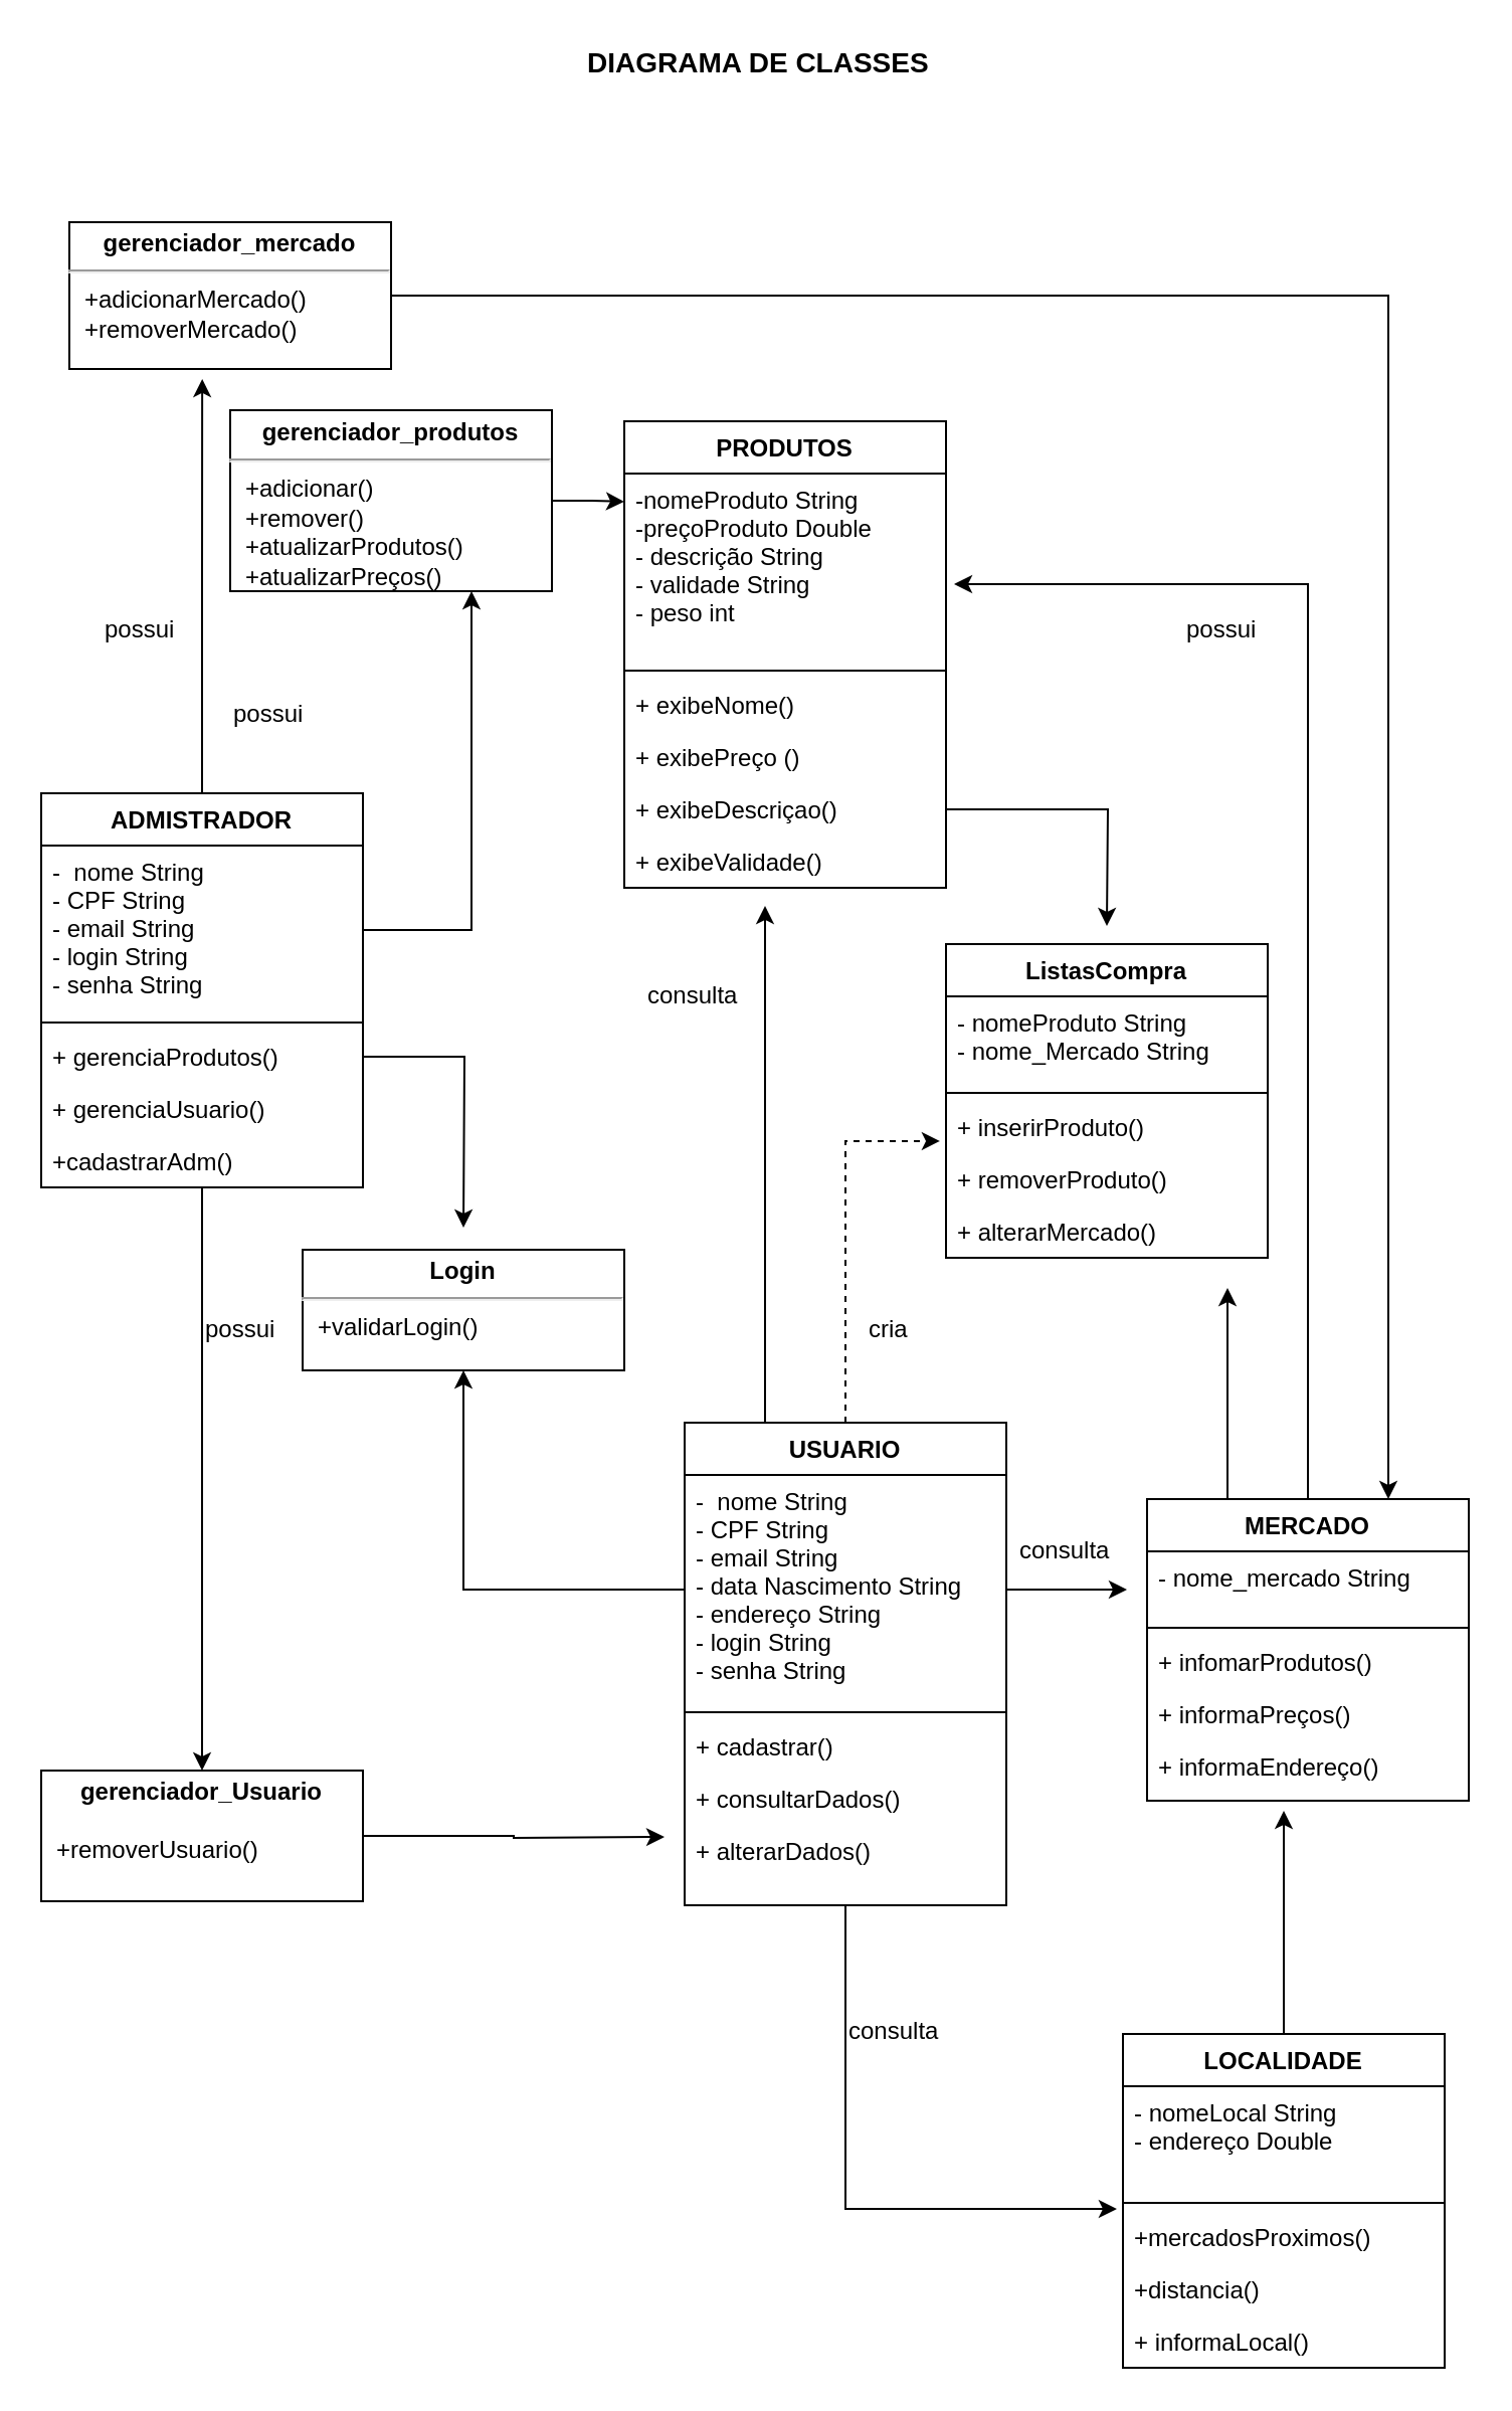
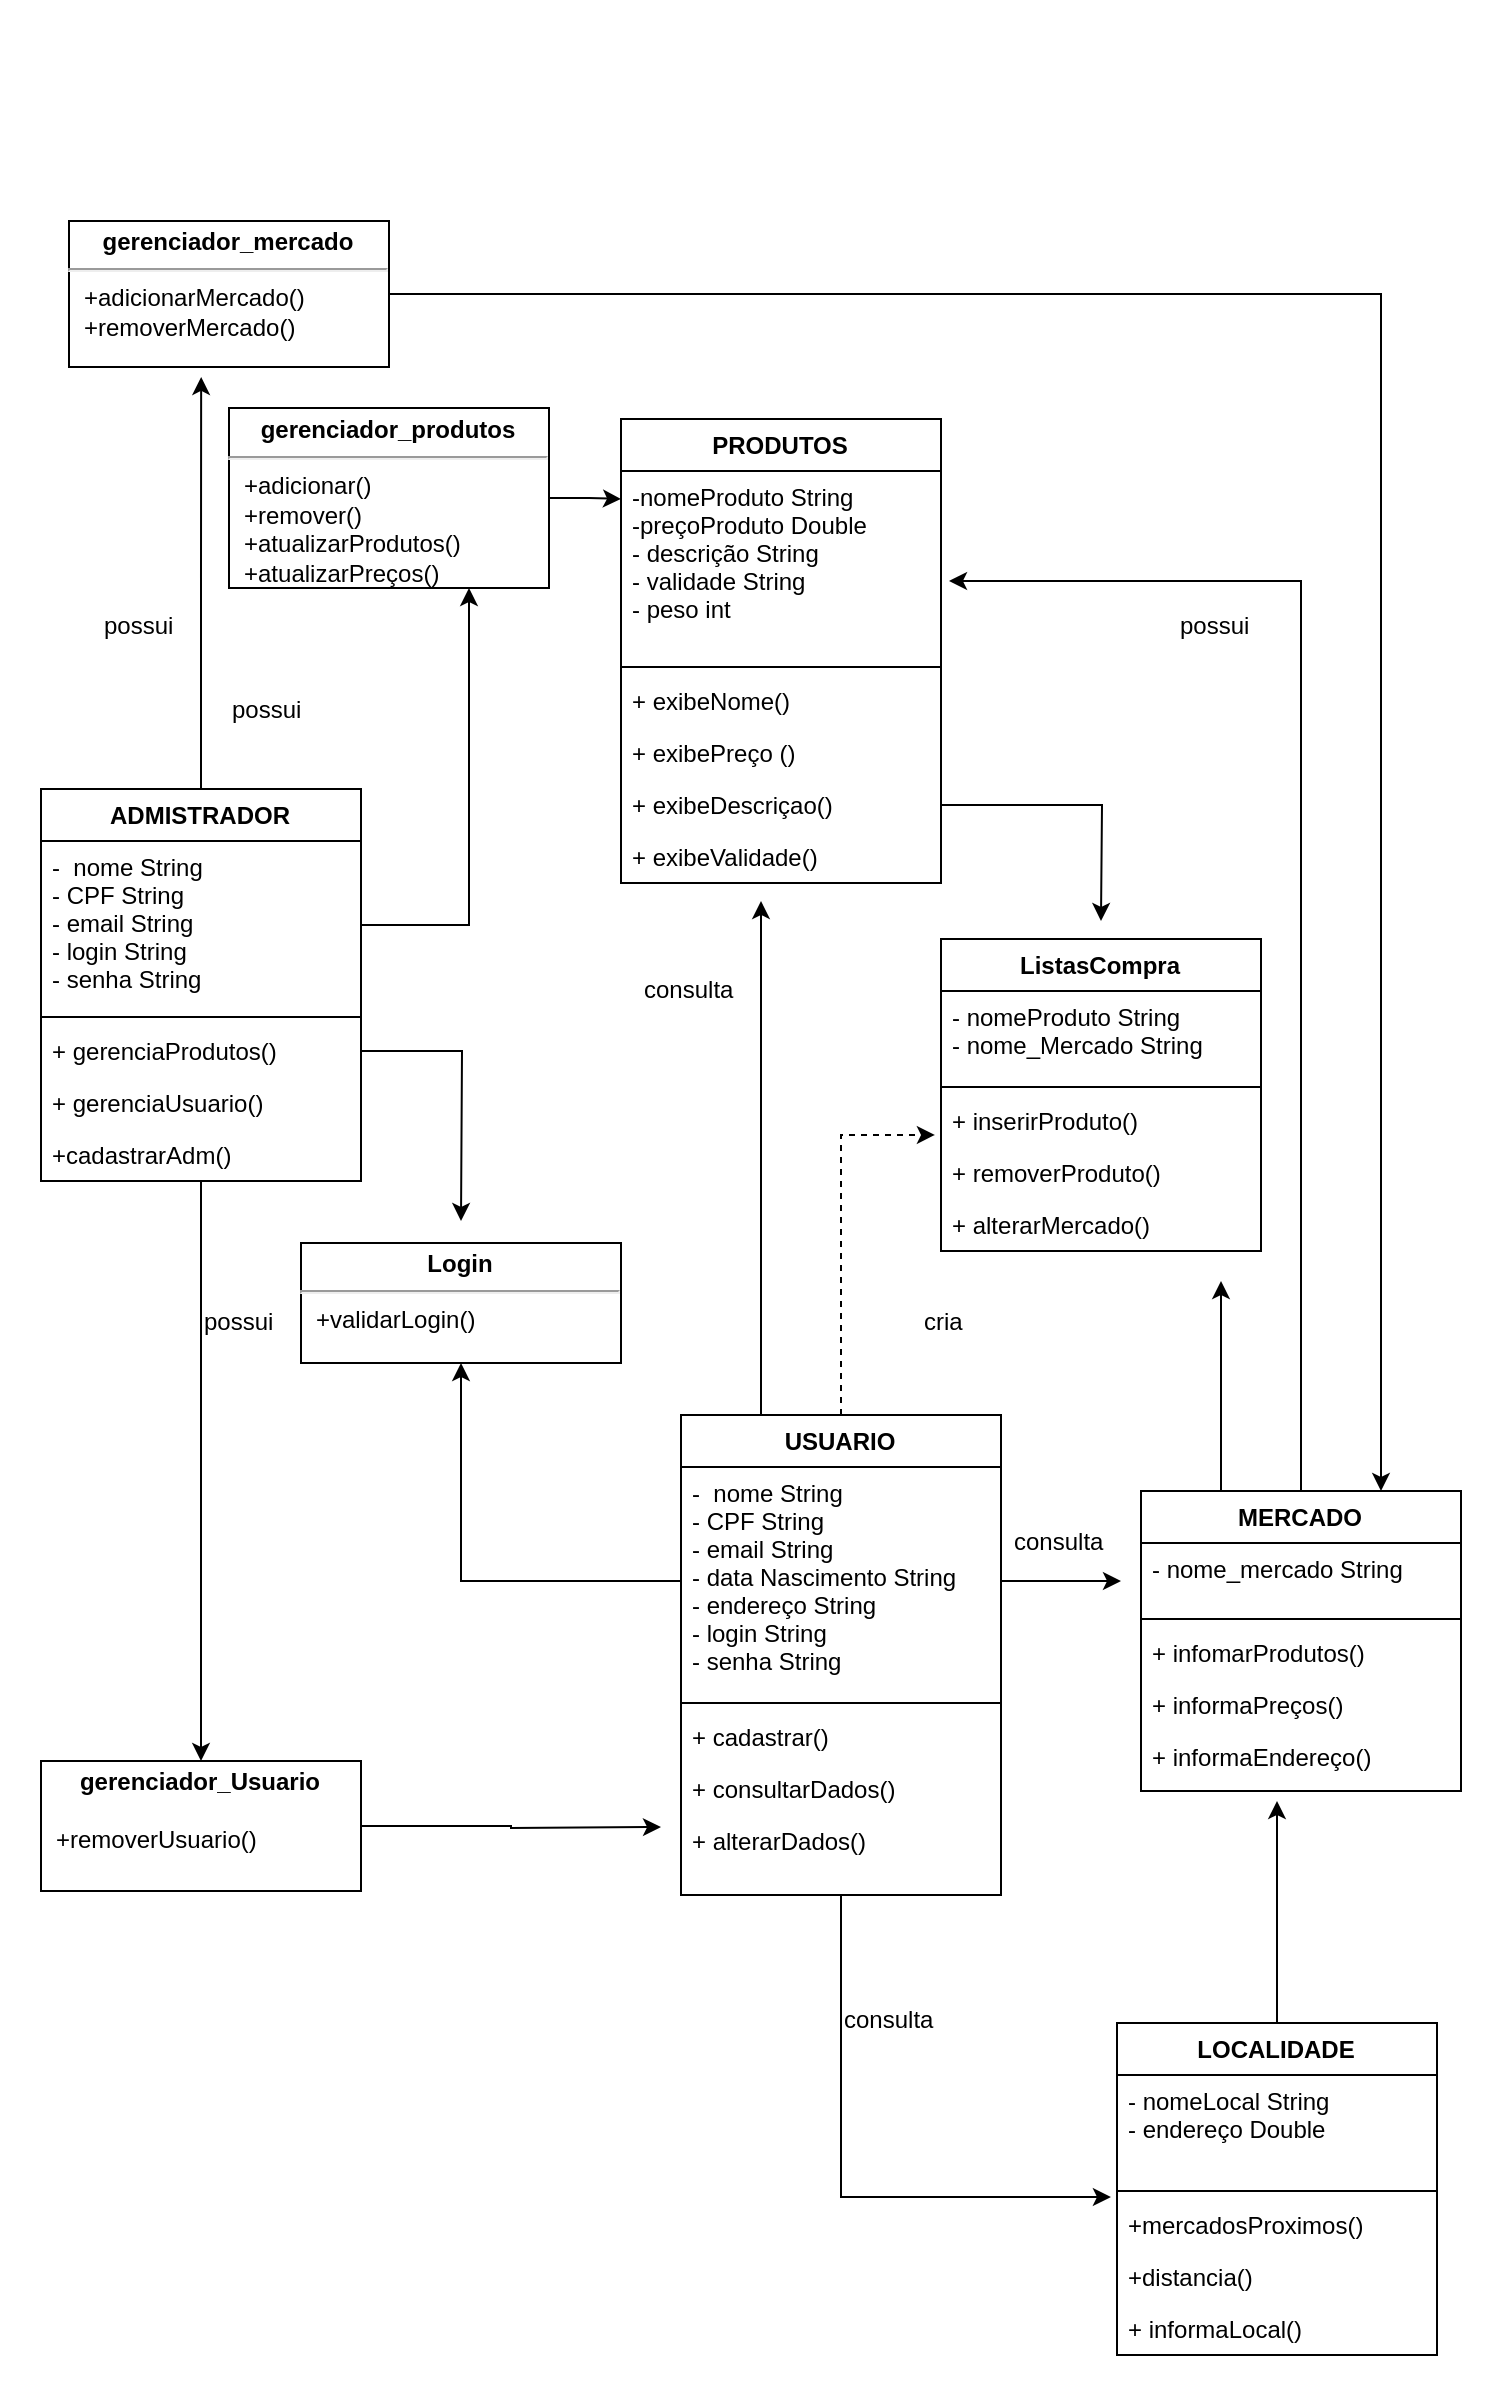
- <mxCell id="55" value="&lt;b&gt;&lt;font style=&quot;font-size: 14px&quot;&gt;DIAGRAMA DE CLASSES&lt;/font&gt;&lt;/b&gt;" style="text;html=1;resizable=0;points=[];autosize=1;align=left;verticalAlign=top;spacingTop=-4;" vertex="1" parent="1"><mxGeometry x="290" y="20" width="190" height="20" as="geometry" /></mxCell>
- <mxCell id="65" value="cria" style="text;html=1;resizable=0;points=[];autosize=1;align=left;verticalAlign=top;spacingTop=-4;" vertex="1" parent="1"><mxGeometry x="430" y="651" width="30" height="20" as="geometry" /></mxCell>
+ <mxCell id="65" value="cria" style="text;html=1;resizable=0;points=[];autosize=1;align=left;verticalAlign=top;spacingTop=-4;" vertex="1" parent="1"><mxGeometry x="460" y="651" width="30" height="20" as="geometry" /></mxCell>
